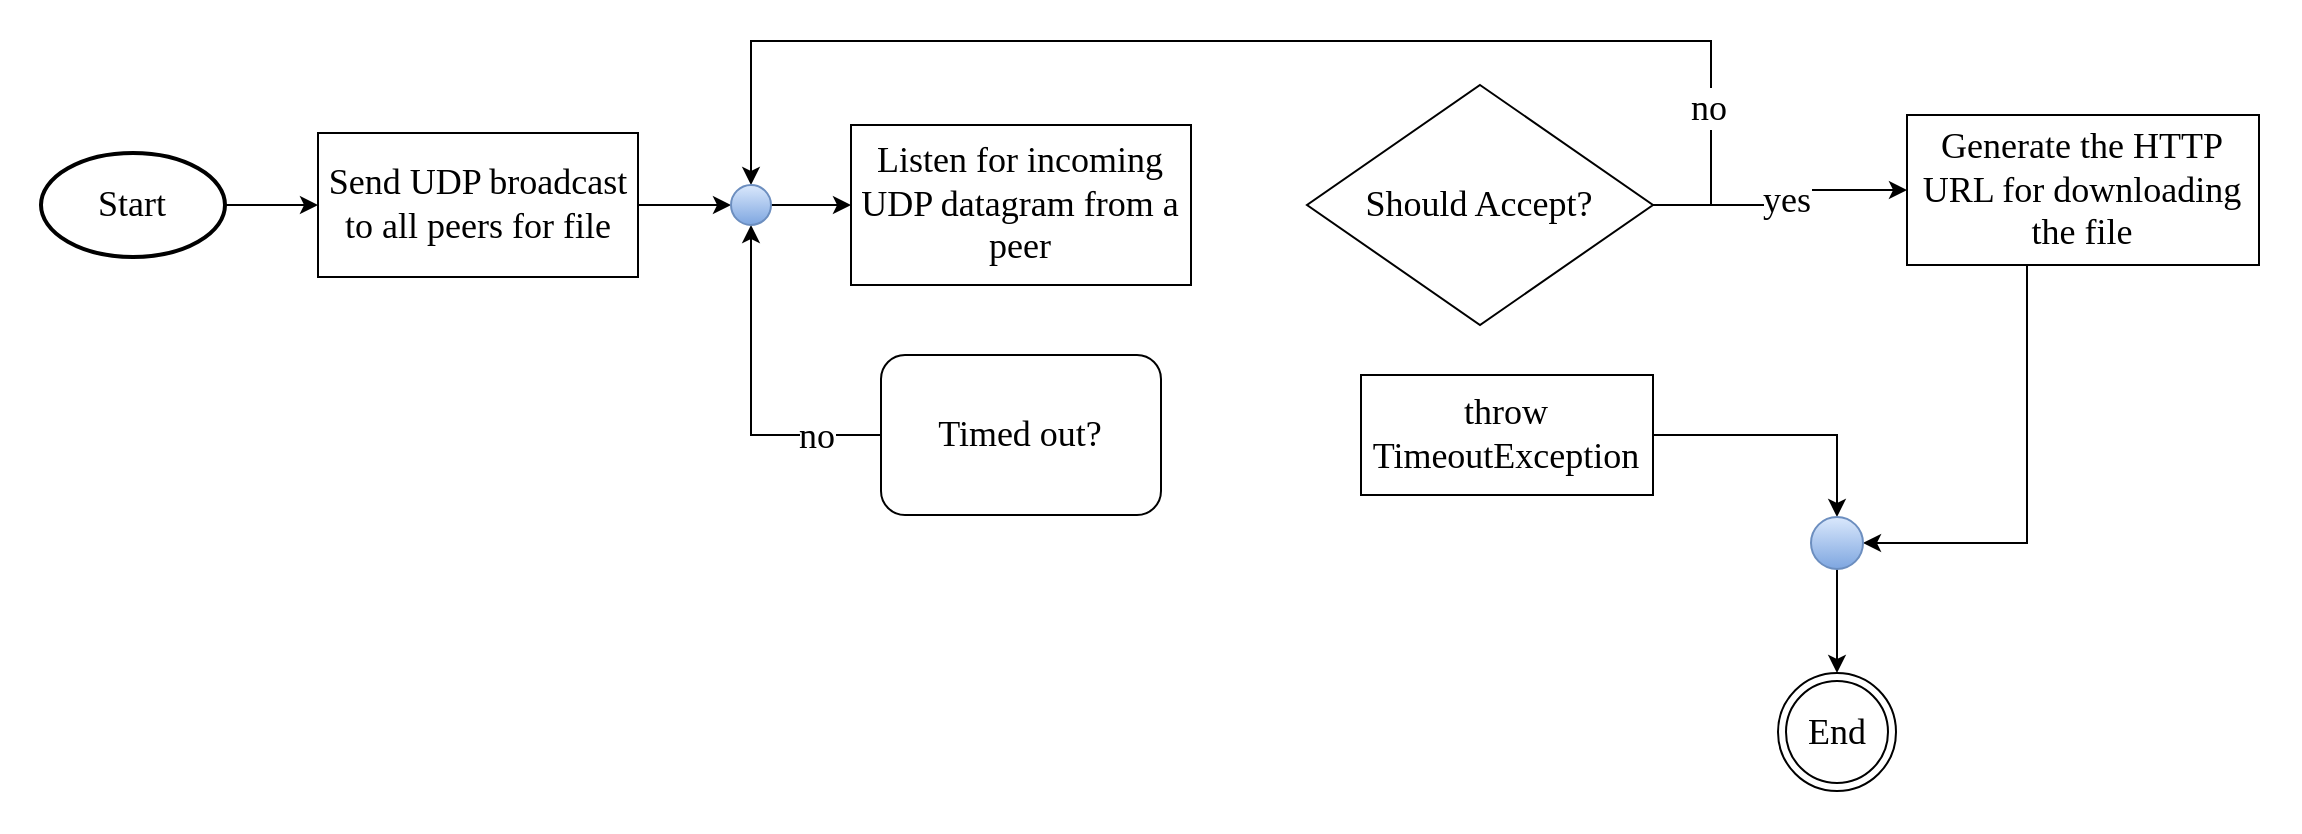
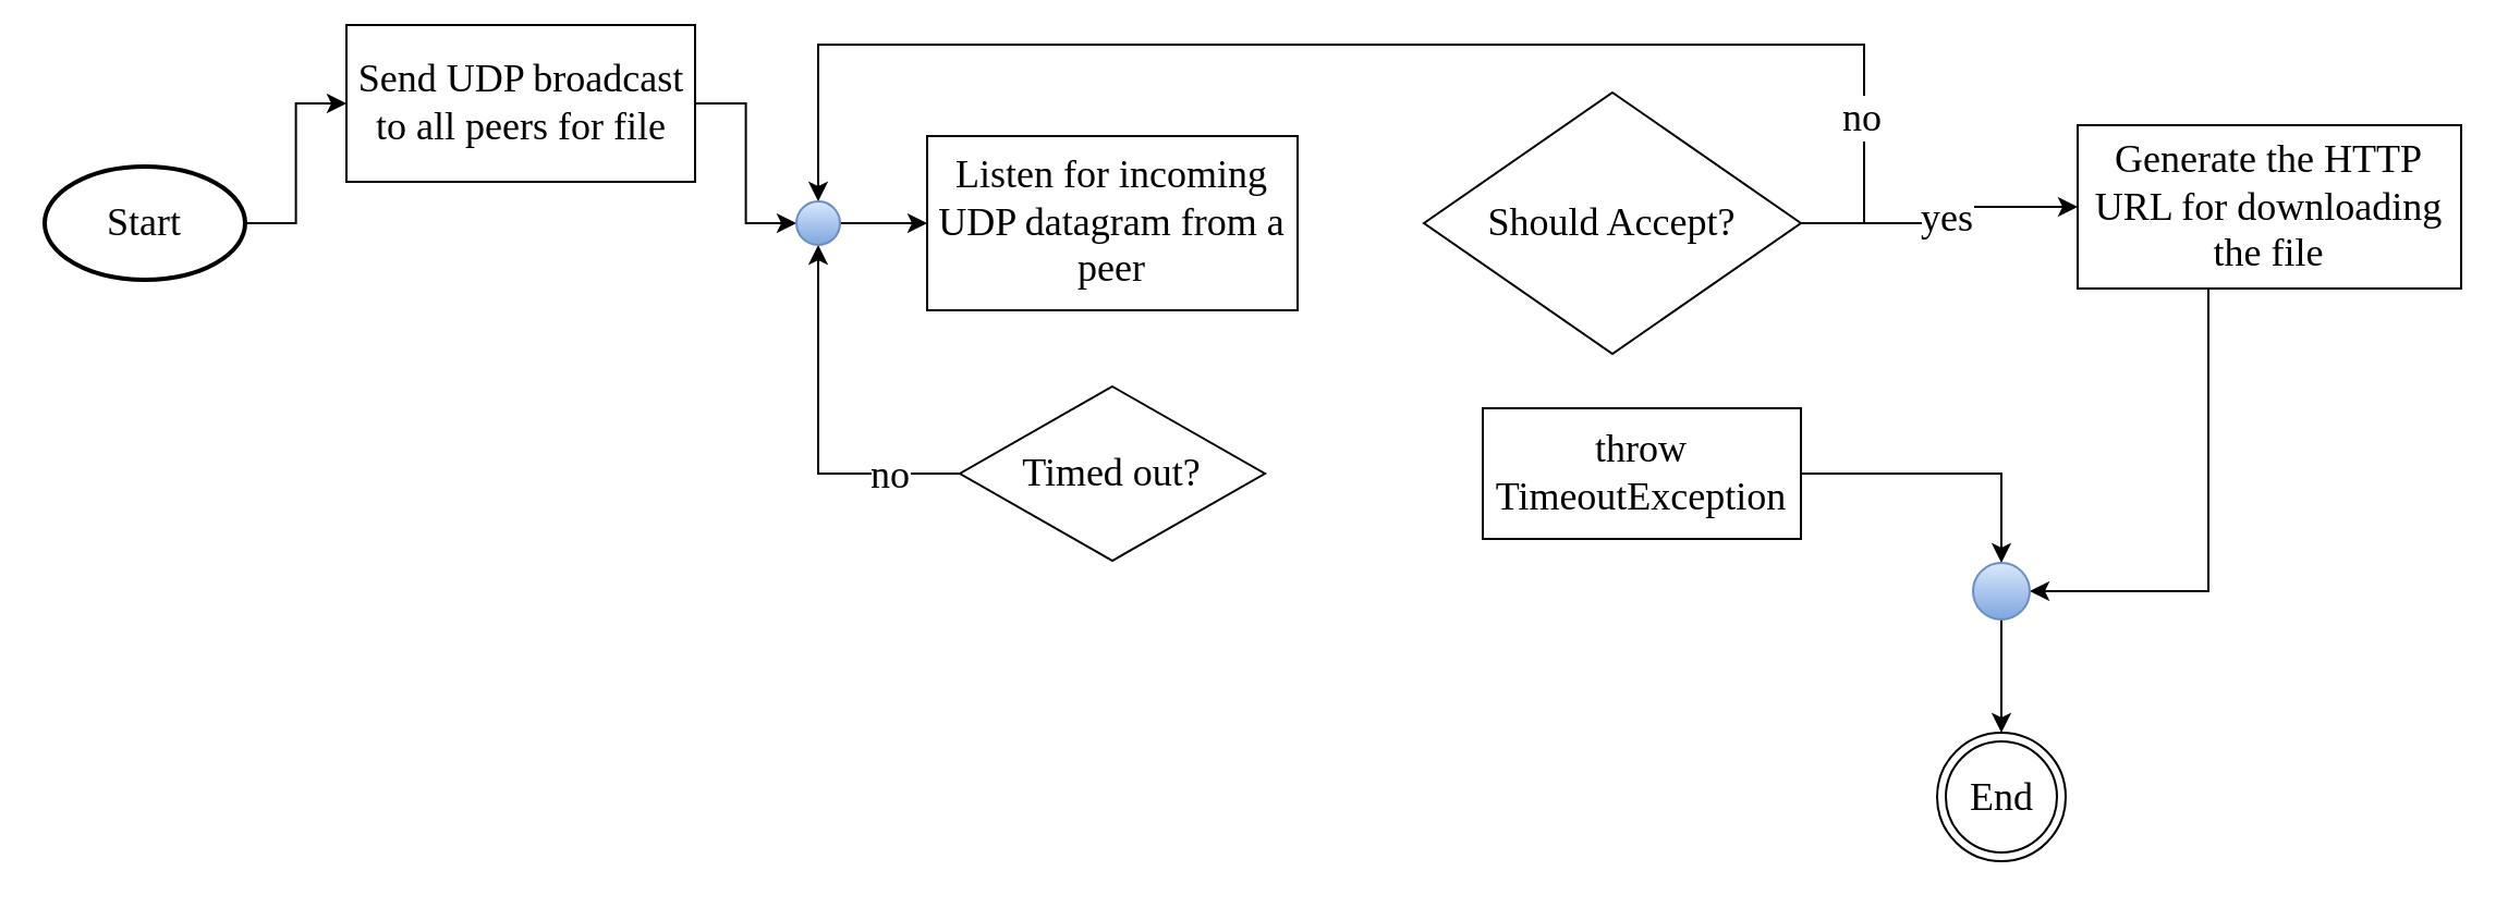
- <mxCell id="3" value="&lt;font style=&quot;font-size: 18px&quot;&gt;Send UDP broadcast to all peers for file&lt;/font&gt;" style="rounded=0;whiteSpace=wrap;html=1;fontFamily=Times New Roman;" parent="1" vertex="1"><mxGeometry x="158.5" y="66" width="160" height="72" as="geometry" /></mxCell>
+ <mxCell id="3" value="&lt;font style=&quot;font-size: 18px&quot;&gt;Send UDP broadcast to all peers for file&lt;/font&gt;" style="rounded=0;whiteSpace=wrap;html=1;fontFamily=Times New Roman;" parent="1" vertex="1"><mxGeometry x="158.5" y="11" width="160" height="72" as="geometry" /></mxCell>
- <mxCell id="16" value="Timed out?" style="whiteSpace=wrap;html=1;fontSize=18;fontFamily=Times New Roman;rounded=1;" parent="1" vertex="1"><mxGeometry x="440" y="177" width="140" height="80" as="geometry" /></mxCell>
+ <mxCell id="16" value="Timed out?" style="rhombus;whiteSpace=wrap;html=1;fontSize=18;fontFamily=Times New Roman;" parent="1" vertex="1"><mxGeometry x="440" y="177" width="140" height="80" as="geometry" /></mxCell>
